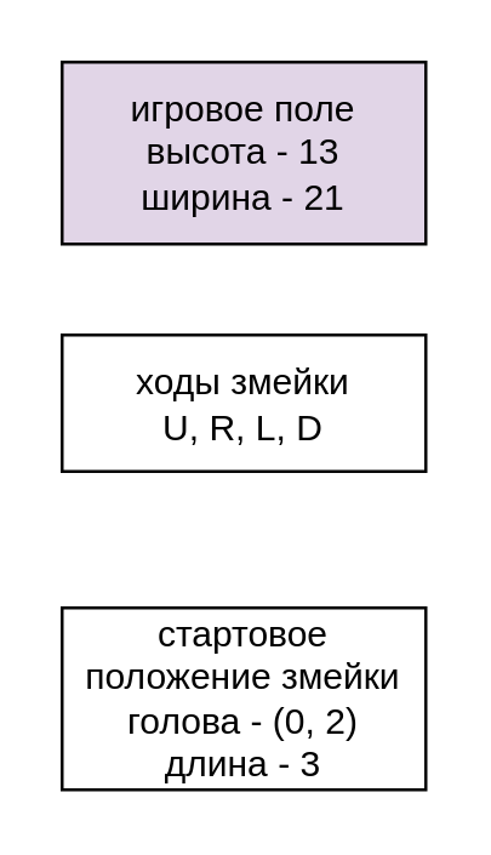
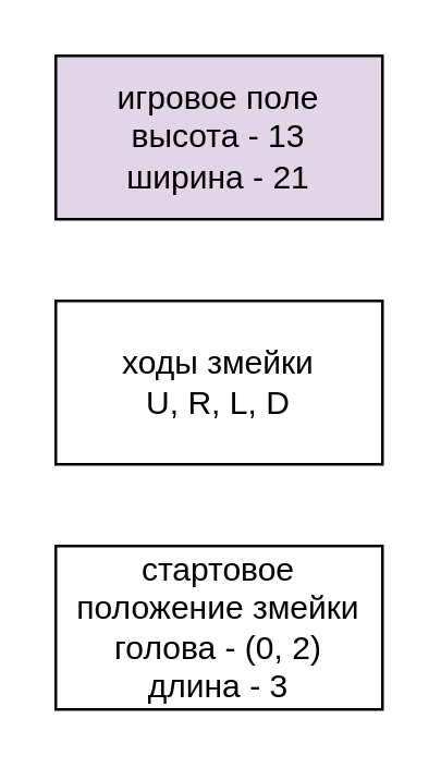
- <mxCell id="3" value="ходы змейки&lt;div&gt;U, R, L, D&lt;/div&gt;" style="rounded=0;whiteSpace=wrap;html=1;" vertex="1" parent="1"><mxGeometry x="20" y="110" width="120" height="45" as="geometry" /></mxCell>
+ <mxCell id="3" value="ходы змейки&lt;div&gt;U, R, L, D&lt;/div&gt;" style="rounded=0;whiteSpace=wrap;html=1;" vertex="1" parent="1"><mxGeometry x="20" y="110" width="120" height="60" as="geometry" /></mxCell>
